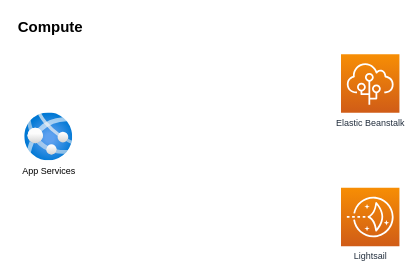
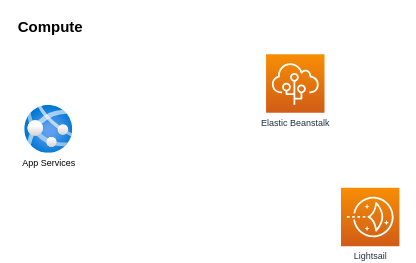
- <mxCell id="4" value="Elastic Beanstalk" style="sketch=0;points=[[0,0,0],[0.25,0,0],[0.5,0,0],[0.75,0,0],[1,0,0],[0,1,0],[0.25,1,0],[0.5,1,0],[0.75,1,0],[1,1,0],[0,0.25,0],[0,0.5,0],[0,0.75,0],[1,0.25,0],[1,0.5,0],[1,0.75,0]];outlineConnect=0;fontColor=#232F3E;gradientColor=#F78E04;gradientDirection=north;fillColor=#D05C17;strokeColor=#ffffff;dashed=0;verticalLabelPosition=bottom;verticalAlign=top;align=center;html=1;fontSize=12;fontStyle=0;aspect=fixed;shape=mxgraph.aws4.resourceIcon;resIcon=mxgraph.aws4.elastic_beanstalk;" vertex="1" parent="1"><mxGeometry x="454" y="72" width="78" height="78" as="geometry" /></mxCell>
+ <mxCell id="4" value="Elastic Beanstalk" style="sketch=0;points=[[0,0,0],[0.25,0,0],[0.5,0,0],[0.75,0,0],[1,0,0],[0,1,0],[0.25,1,0],[0.5,1,0],[0.75,1,0],[1,1,0],[0,0.25,0],[0,0.5,0],[0,0.75,0],[1,0.25,0],[1,0.5,0],[1,0.75,0]];outlineConnect=0;fontColor=#232F3E;gradientColor=#F78E04;gradientDirection=north;fillColor=#D05C17;strokeColor=#ffffff;dashed=0;verticalLabelPosition=bottom;verticalAlign=top;align=center;html=1;fontSize=12;fontStyle=0;aspect=fixed;shape=mxgraph.aws4.resourceIcon;resIcon=mxgraph.aws4.elastic_beanstalk;" vertex="1" parent="1"><mxGeometry x="354" y="72" width="78" height="78" as="geometry" /></mxCell>
- <mxCell id="3" value="App Services" style="aspect=fixed;html=1;points=[];align=center;image;fontSize=12;image=img/lib/azure2/app_services/App_Services.svg;strokeColor=#000000;fillColor=none;" vertex="1" parent="1"><mxGeometry x="31.75" y="150" width="64" height="64" as="geometry" /></mxCell>
+ <mxCell id="3" value="App Services" style="aspect=fixed;html=1;points=[];align=center;image;fontSize=12;image=img/lib/azure2/app_services/App_Services.svg;strokeColor=#000000;fillColor=none;" vertex="1" parent="1"><mxGeometry x="31.75" y="140" width="64" height="64" as="geometry" /></mxCell>
